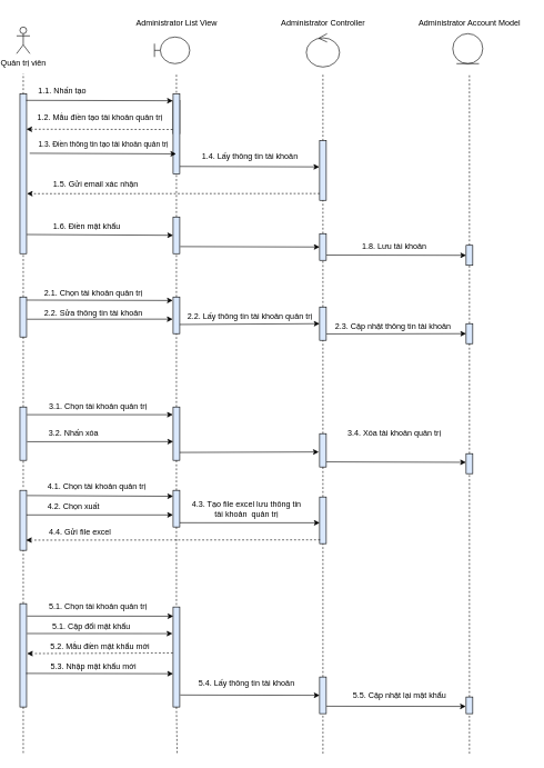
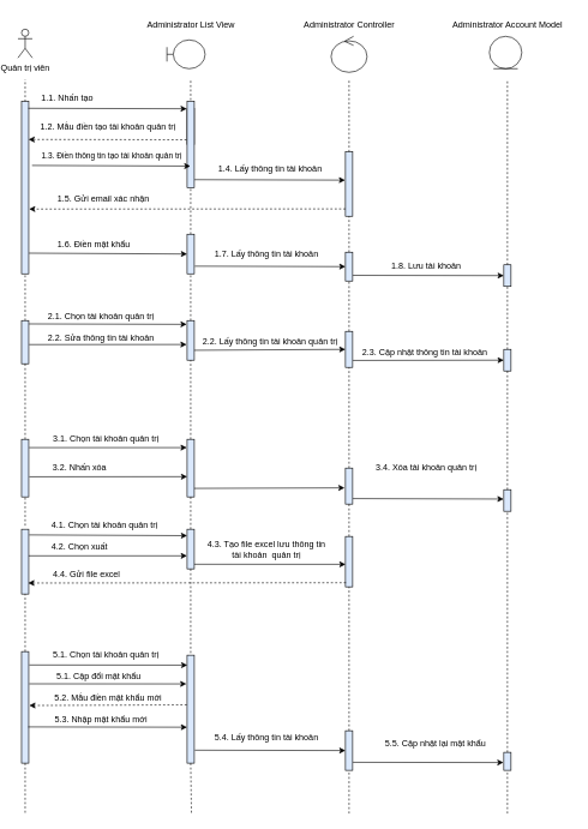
+ <mxCell id="78" value="1.7. Lấy thông tin tài khoản" style="text;html=1;align=center;verticalAlign=middle;resizable=0;points=[];autosize=1;strokeColor=none;fillColor=none;" parent="1" vertex="1"><mxGeometry x="280" y="337.5" width="170" height="30" as="geometry" /></mxCell>
- <mxCell id="96" value="5.5. Cập nhật lại mật khẩu" style="text;html=1;align=center;verticalAlign=middle;resizable=0;points=[];autosize=1;strokeColor=none;fillColor=none;" parent="1" vertex="1"><mxGeometry x="515" y="1027.5" width="160" height="30" as="geometry" /></mxCell>
+ <mxCell id="96" value="5.5. Cập nhật lại mật khẩu" style="text;html=1;align=center;verticalAlign=middle;resizable=0;points=[];autosize=1;strokeColor=none;fillColor=none;" parent="1" vertex="1"><mxGeometry x="520" y="1017.5" width="160" height="30" as="geometry" /></mxCell>
